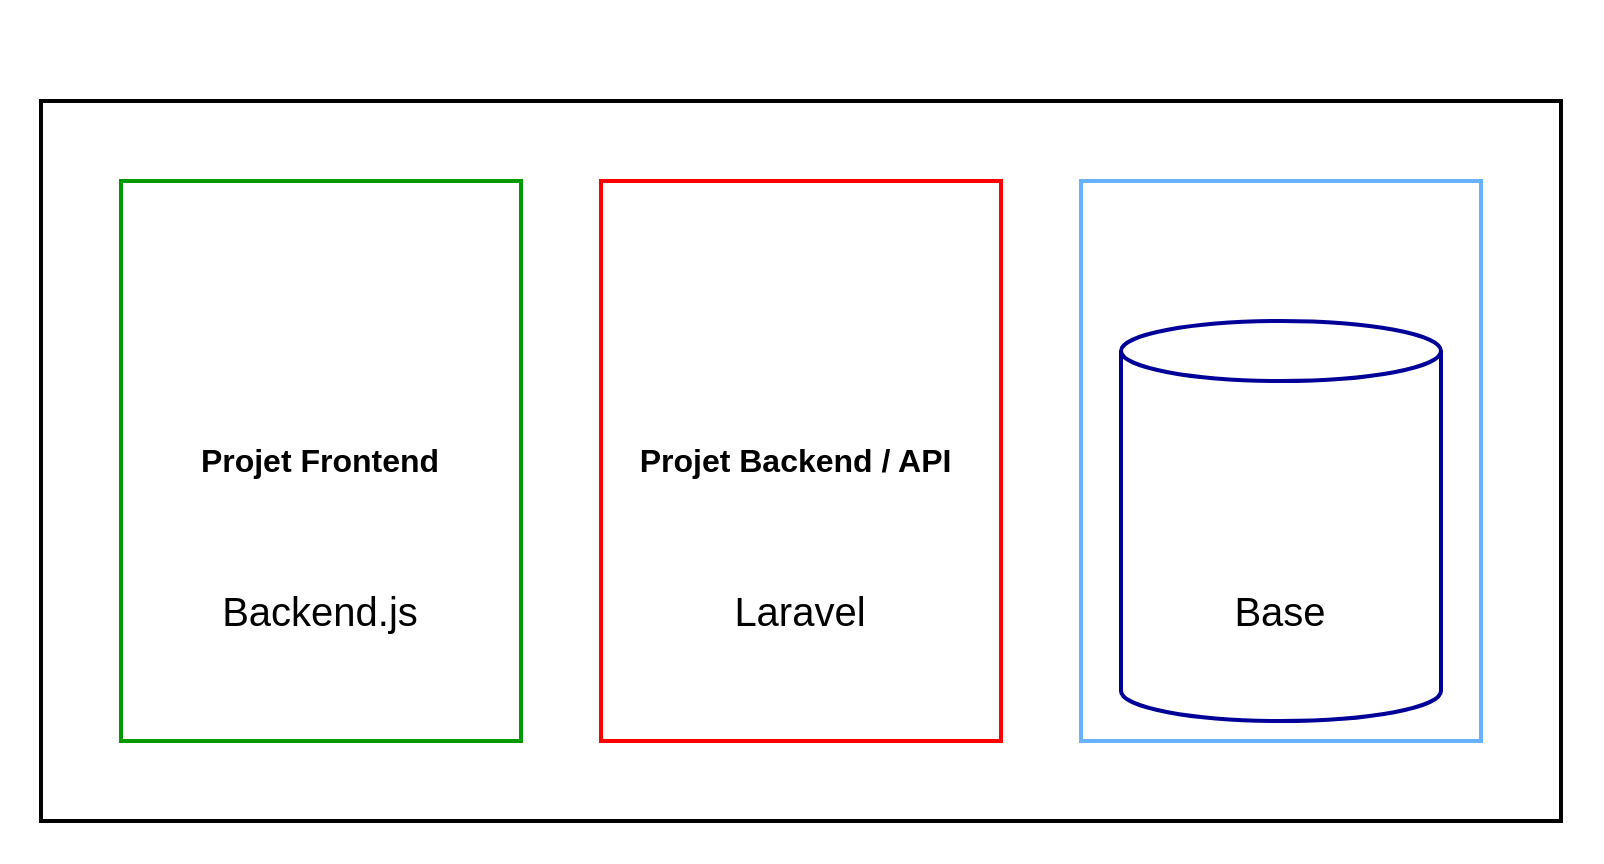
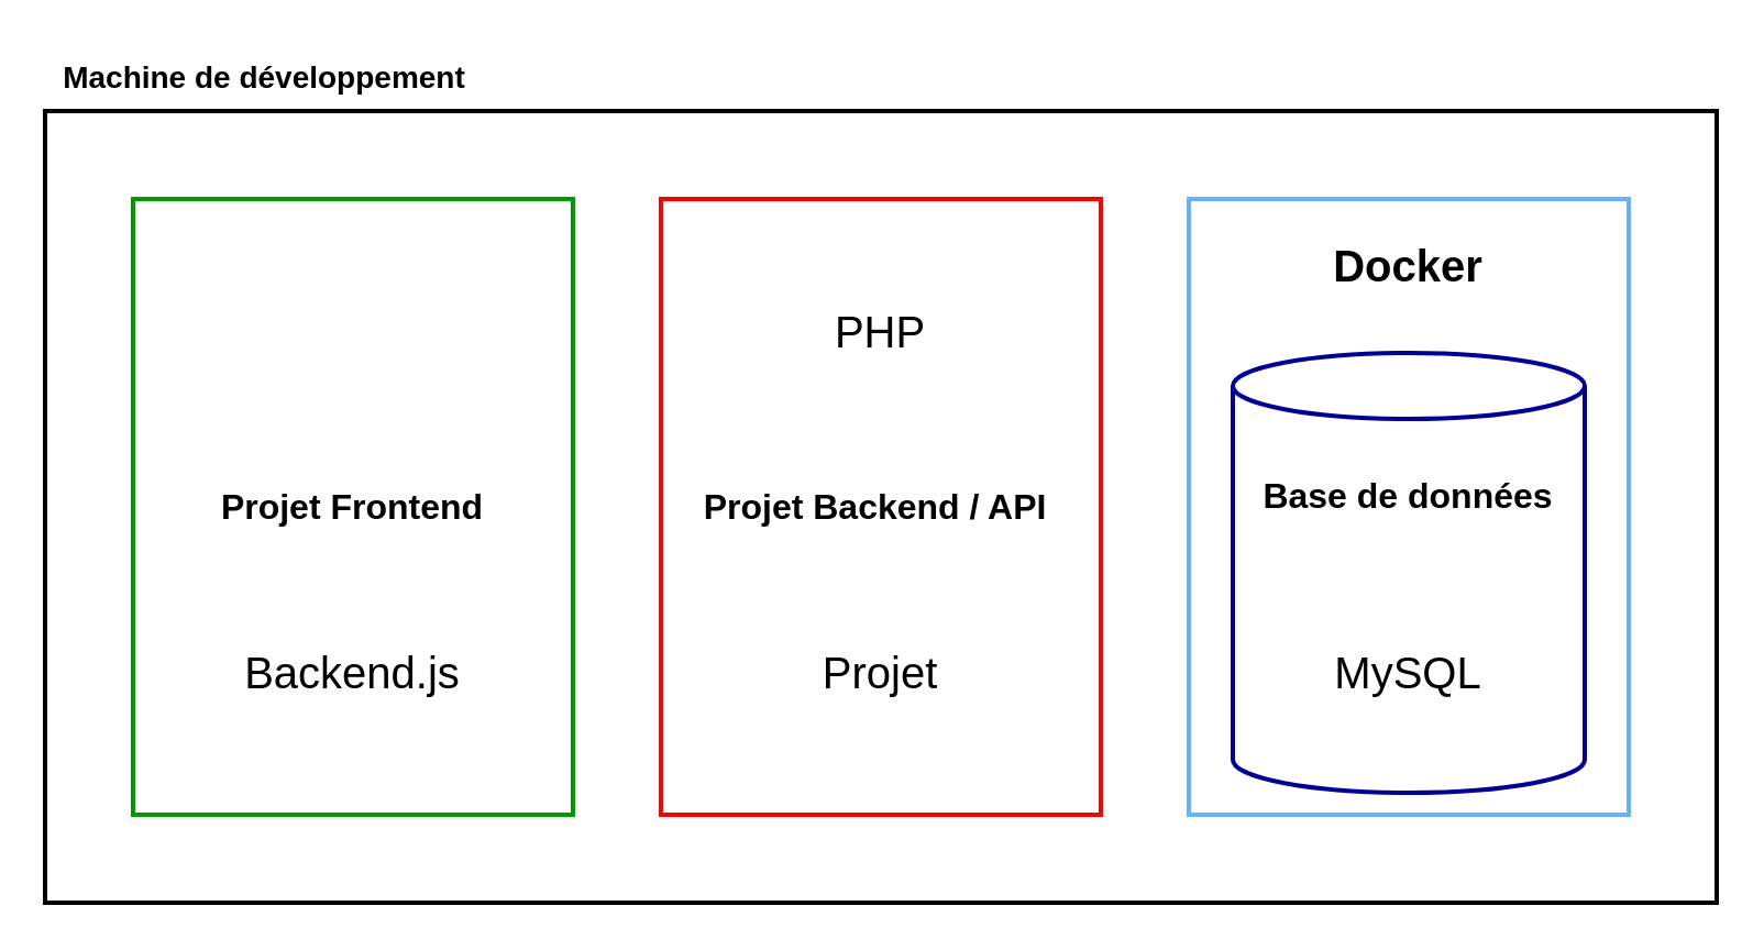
+ <mxCell id="4" value="&lt;span style=&quot;font-size: 14px;&quot;&gt;Machine de développement&lt;/span&gt;" style="text;html=1;strokeColor=none;fillColor=none;align=center;verticalAlign=middle;whiteSpace=wrap;rounded=0;fontStyle=1;fontSize=14;" parent="1" vertex="1"><mxGeometry x="20" y="20" width="200" height="30" as="geometry" /></mxCell>
+ <mxCell id="14" value="Docker" style="text;html=1;strokeColor=none;fillColor=none;align=center;verticalAlign=middle;whiteSpace=wrap;rounded=0;fontSize=20;fontStyle=1" parent="1" vertex="1"><mxGeometry x="540" y="105" width="200" height="30" as="geometry" /></mxCell>
+ <mxCell id="11" value="PHP" style="text;html=1;strokeColor=none;fillColor=none;align=center;verticalAlign=middle;whiteSpace=wrap;rounded=0;fontSize=20;" parent="1" vertex="1"><mxGeometry x="300" y="135" width="200" height="30" as="geometry" /></mxCell>
+ <mxCell id="7" value="Base de données" style="text;html=1;strokeColor=none;fillColor=none;align=center;verticalAlign=middle;whiteSpace=wrap;rounded=0;fontSize=16;fontStyle=1" parent="1" vertex="1"><mxGeometry x="560" y="210" width="160" height="30" as="geometry" /></mxCell>
- <mxCell id="12" value="Laravel" style="text;html=1;strokeColor=none;fillColor=none;align=center;verticalAlign=middle;whiteSpace=wrap;rounded=0;fontSize=20;" parent="1" vertex="1"><mxGeometry x="300" y="290" width="200" height="30" as="geometry" /></mxCell>
+ <mxCell id="12" value="Projet" style="text;html=1;strokeColor=none;fillColor=none;align=center;verticalAlign=middle;whiteSpace=wrap;rounded=0;fontSize=20;" parent="1" vertex="1"><mxGeometry x="300" y="290" width="200" height="30" as="geometry" /></mxCell>
- <mxCell id="13" value="Base" style="text;html=1;strokeColor=none;fillColor=none;align=center;verticalAlign=middle;whiteSpace=wrap;rounded=0;fontSize=20;" parent="1" vertex="1"><mxGeometry x="560" y="290" width="160" height="30" as="geometry" /></mxCell>
+ <mxCell id="13" value="MySQL" style="text;html=1;strokeColor=none;fillColor=none;align=center;verticalAlign=middle;whiteSpace=wrap;rounded=0;fontSize=20;" parent="1" vertex="1"><mxGeometry x="560" y="290" width="160" height="30" as="geometry" /></mxCell>
